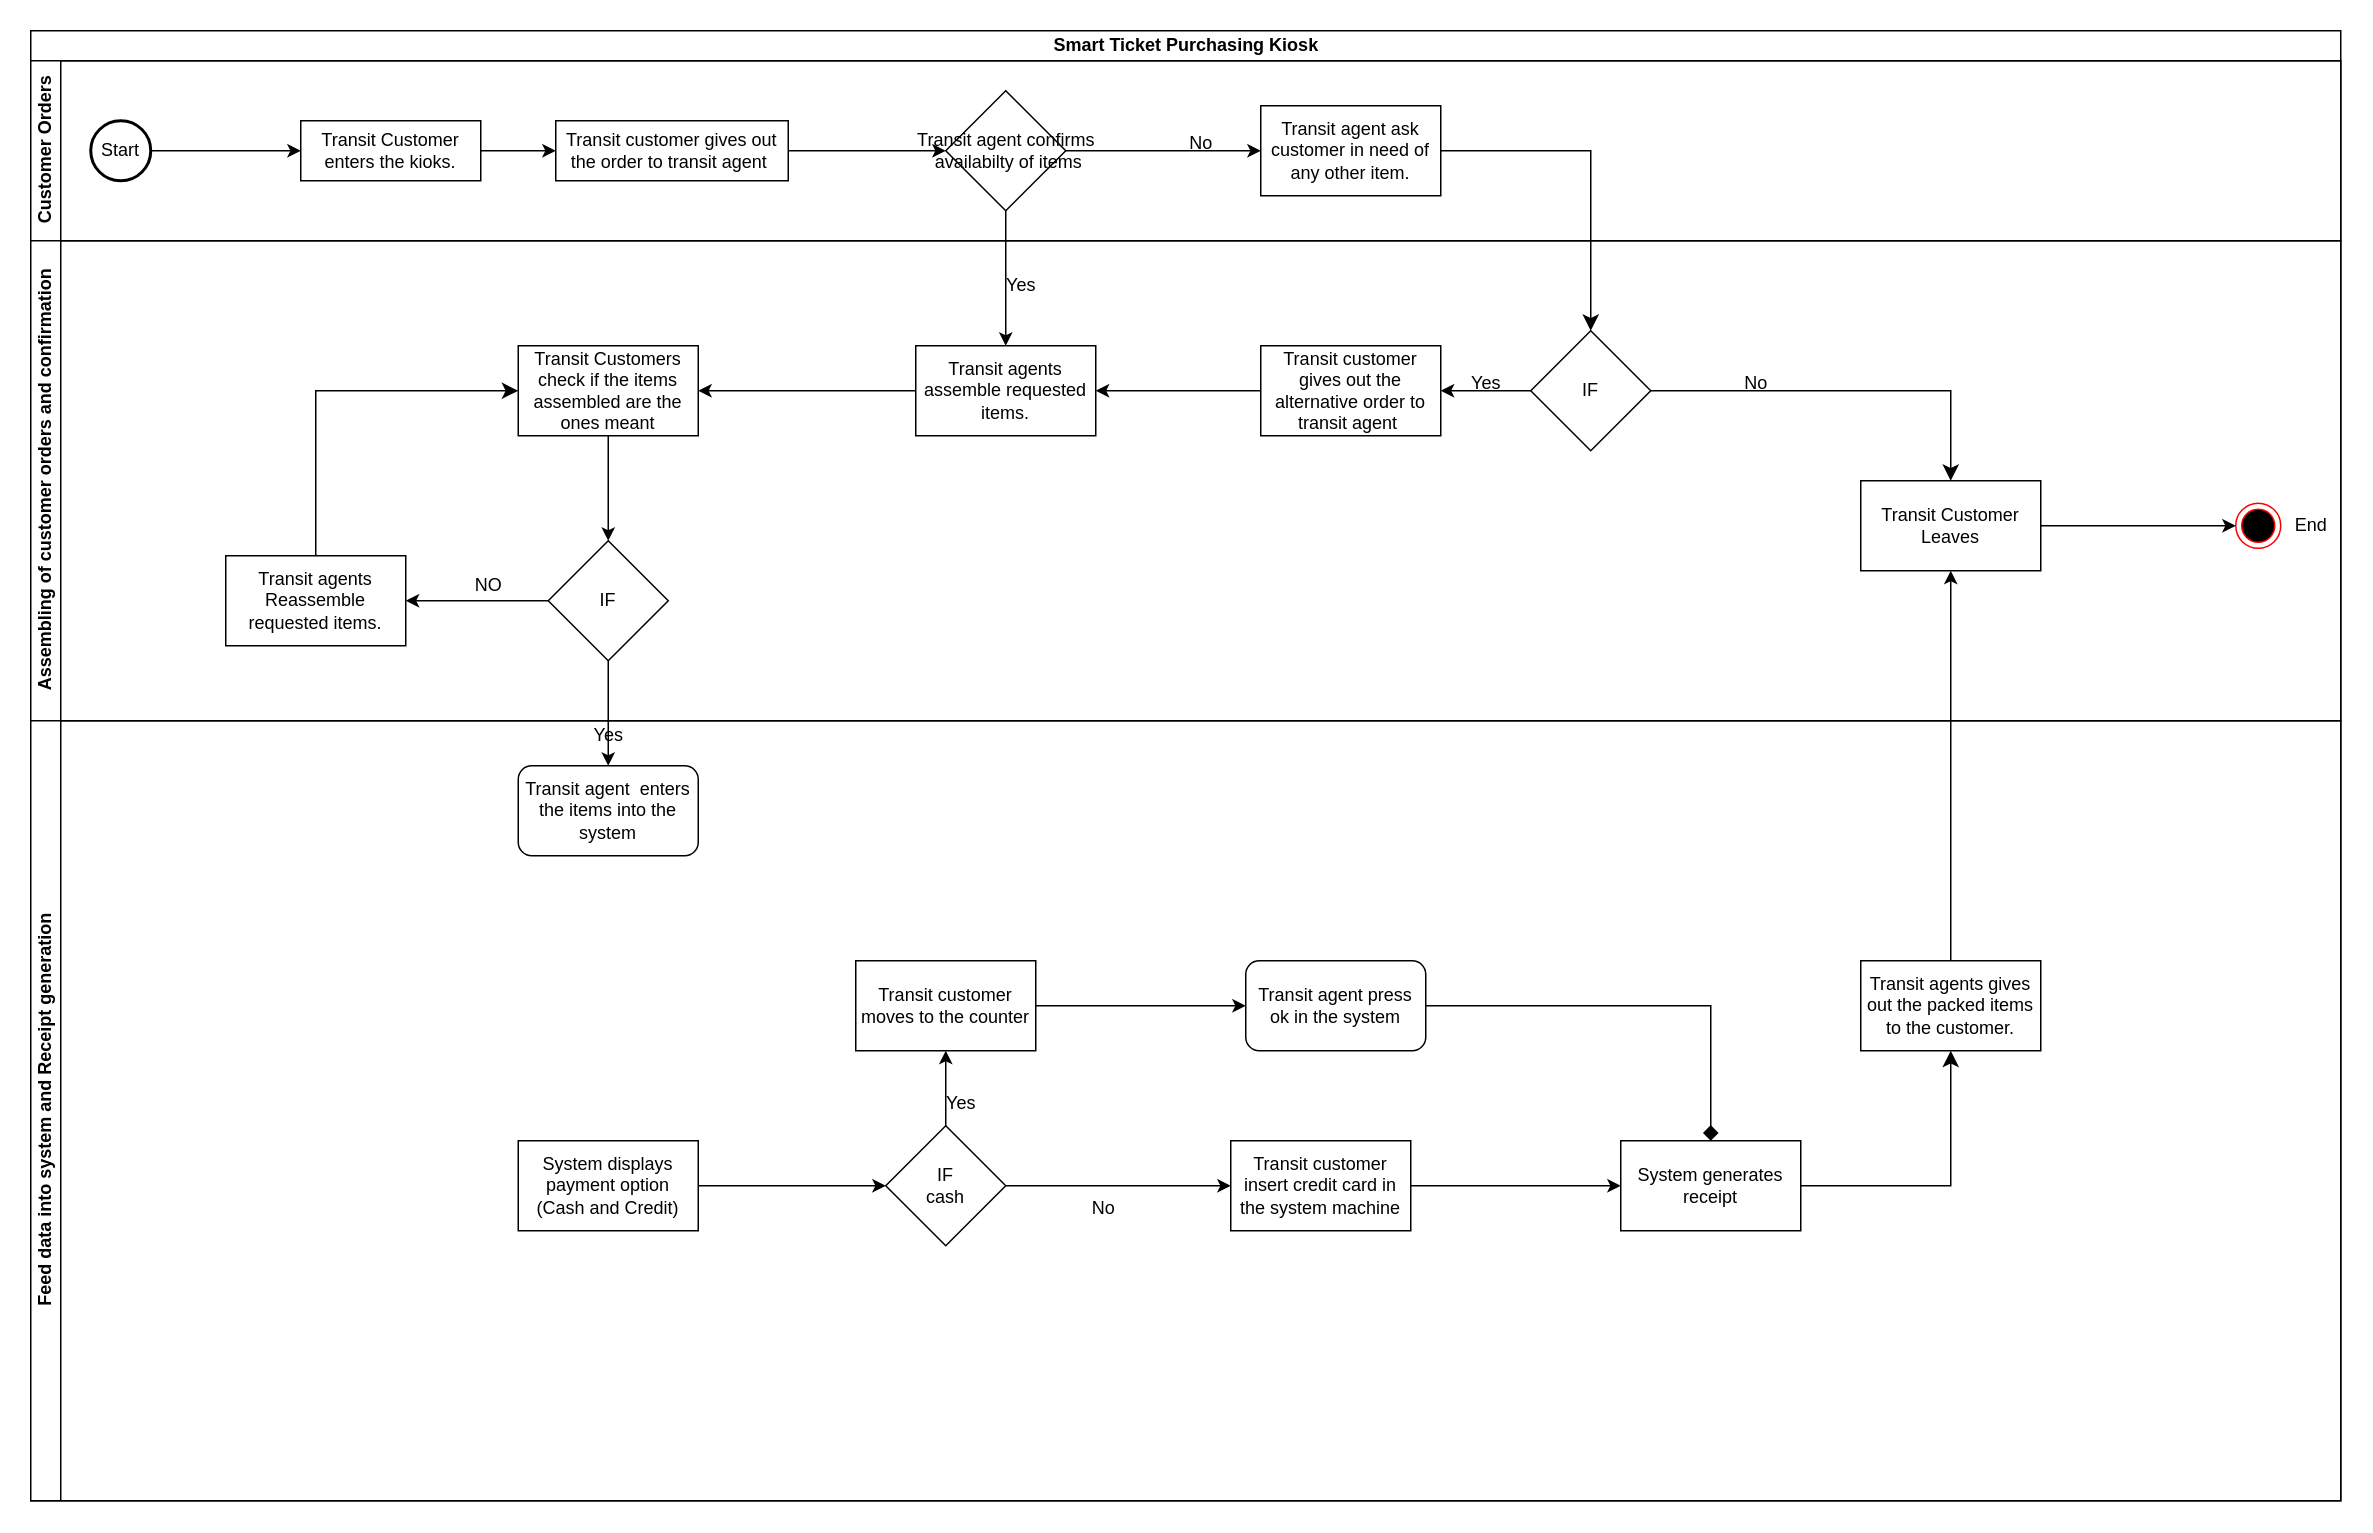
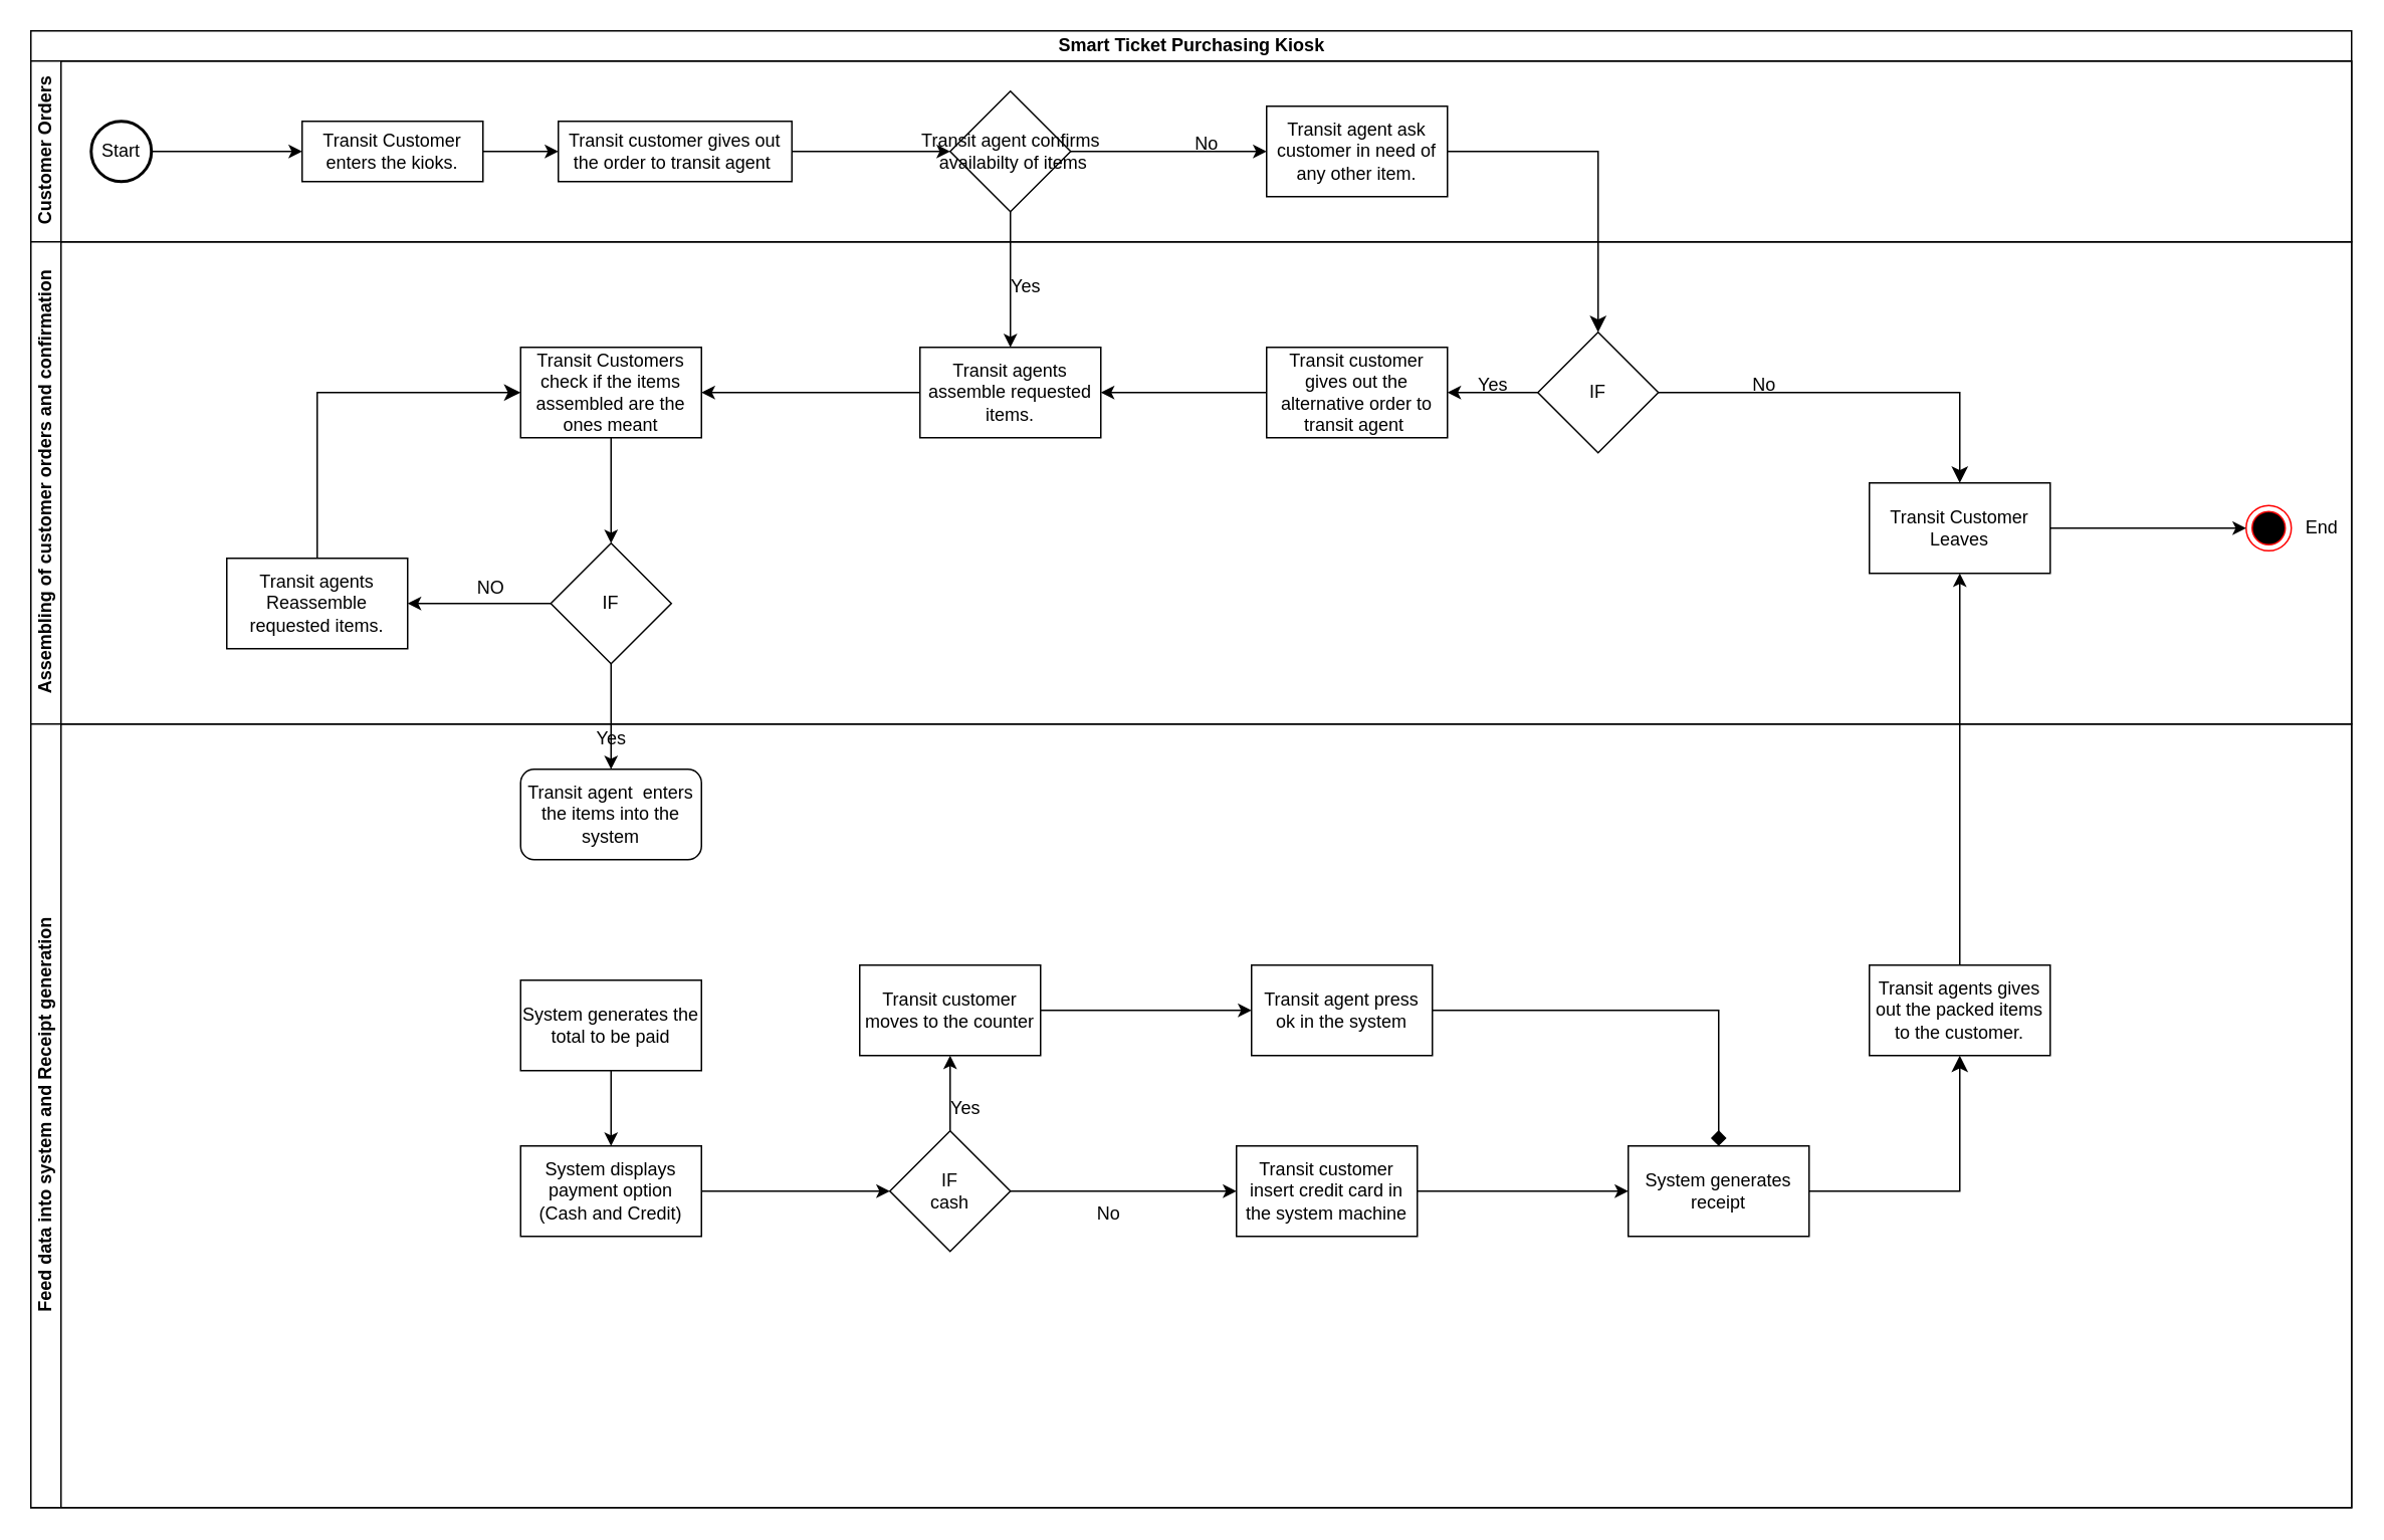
- <mxCell id="48" value="Transit agent press ok in the system" style="whiteSpace=wrap;html=1;rounded=1;" vertex="1" parent="1"><mxGeometry x="830" y="640" width="120" height="60" as="geometry" /></mxCell>
+ <mxCell id="48" value="Transit agent press ok in the system" style="rounded=0;whiteSpace=wrap;html=1;" vertex="1" parent="1"><mxGeometry x="830" y="640" width="120" height="60" as="geometry" /></mxCell>
+ <mxCell id="26" value="System generates the total to be paid" style="rounded=0;whiteSpace=wrap;html=1;" vertex="1" parent="1"><mxGeometry x="345" y="650" width="120" height="60" as="geometry" /></mxCell>
+ <mxCell id="37" value="" style="endArrow=classic;html=1;rounded=0;exitX=0.5;exitY=1;exitDx=0;exitDy=0;entryX=0.5;entryY=0;entryDx=0;entryDy=0;" edge="1" parent="1" source="26" target="27"><mxGeometry width="50" height="50" relative="1" as="geometry"><mxPoint x="520" y="790" as="sourcePoint" /><mxPoint x="570" y="740" as="targetPoint" /></mxGeometry></mxCell>
